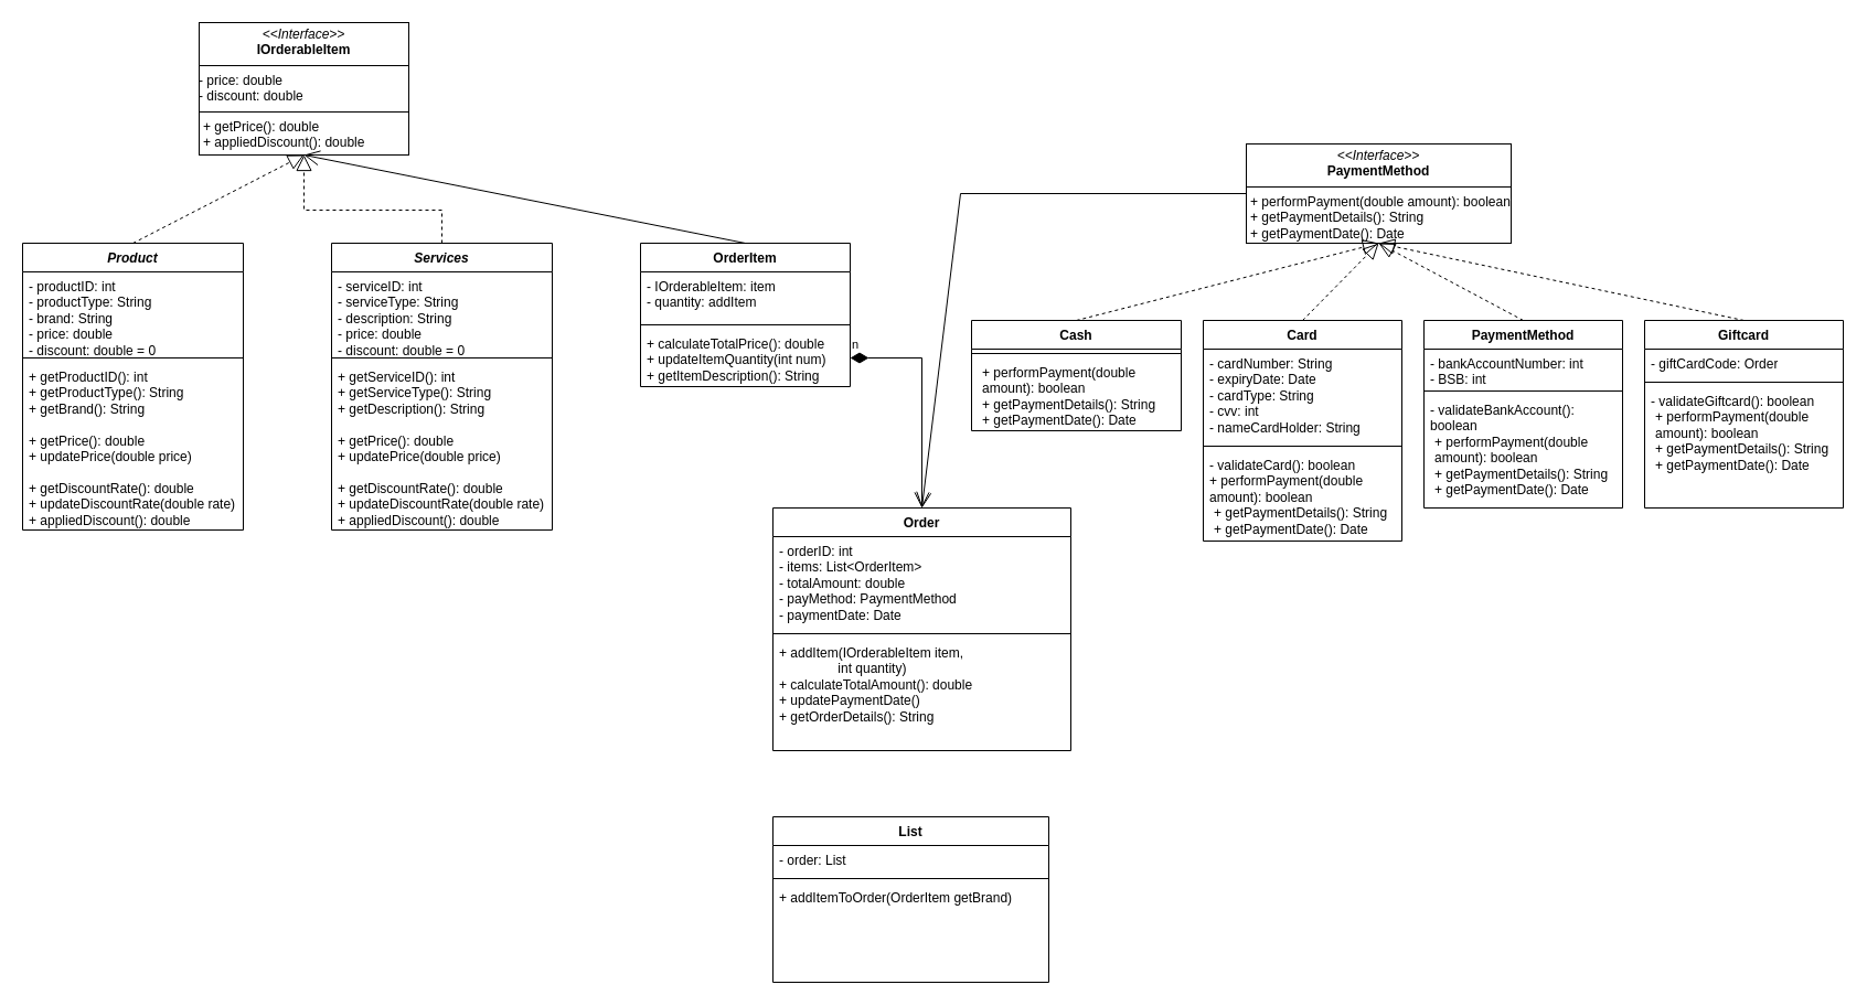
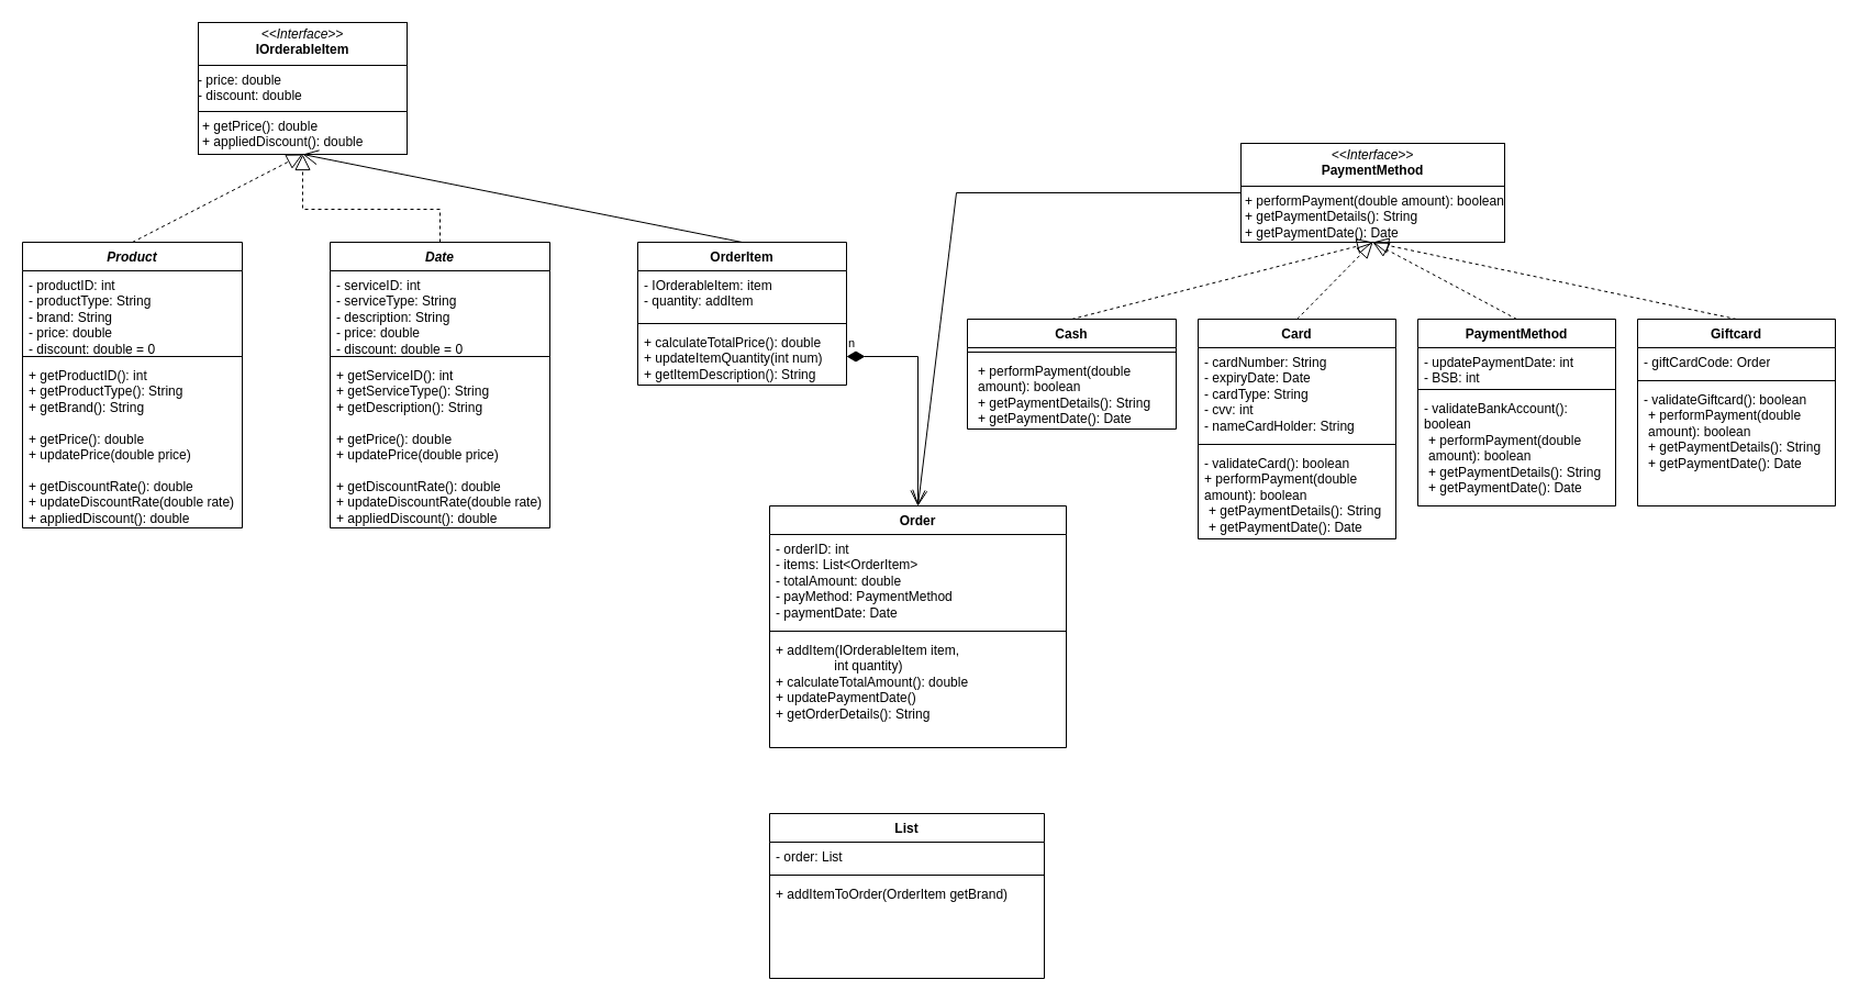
- <mxCell id="6" value="&lt;i&gt;Services&lt;/i&gt;" style="swimlane;fontStyle=1;align=center;verticalAlign=top;childLayout=stackLayout;horizontal=1;startSize=26;horizontalStack=0;resizeParent=1;resizeParentMax=0;resizeLast=0;collapsible=1;marginBottom=0;whiteSpace=wrap;html=1;" parent="1" vertex="1"><mxGeometry x="300" y="220" width="200" height="260" as="geometry" /></mxCell>
+ <mxCell id="6" value="&lt;i&gt;Date&lt;/i&gt;" style="swimlane;fontStyle=1;align=center;verticalAlign=top;childLayout=stackLayout;horizontal=1;startSize=26;horizontalStack=0;resizeParent=1;resizeParentMax=0;resizeLast=0;collapsible=1;marginBottom=0;whiteSpace=wrap;html=1;" parent="1" vertex="1"><mxGeometry x="300" y="220" width="200" height="260" as="geometry" /></mxCell>
- <mxCell id="35" value="- bankAccountNumber: int&lt;div&gt;- BSB: int&lt;/div&gt;" style="text;strokeColor=none;fillColor=none;align=left;verticalAlign=top;spacingLeft=4;spacingRight=4;overflow=hidden;rotatable=0;points=[[0,0.5],[1,0.5]];portConstraint=eastwest;whiteSpace=wrap;html=1;" vertex="1" parent="34"><mxGeometry y="26" width="180" height="34" as="geometry" /></mxCell>
+ <mxCell id="35" value="- updatePaymentDate: int&lt;div&gt;- BSB: int&lt;/div&gt;" style="text;strokeColor=none;fillColor=none;align=left;verticalAlign=top;spacingLeft=4;spacingRight=4;overflow=hidden;rotatable=0;points=[[0,0.5],[1,0.5]];portConstraint=eastwest;whiteSpace=wrap;html=1;" vertex="1" parent="34"><mxGeometry y="26" width="180" height="34" as="geometry" /></mxCell>
